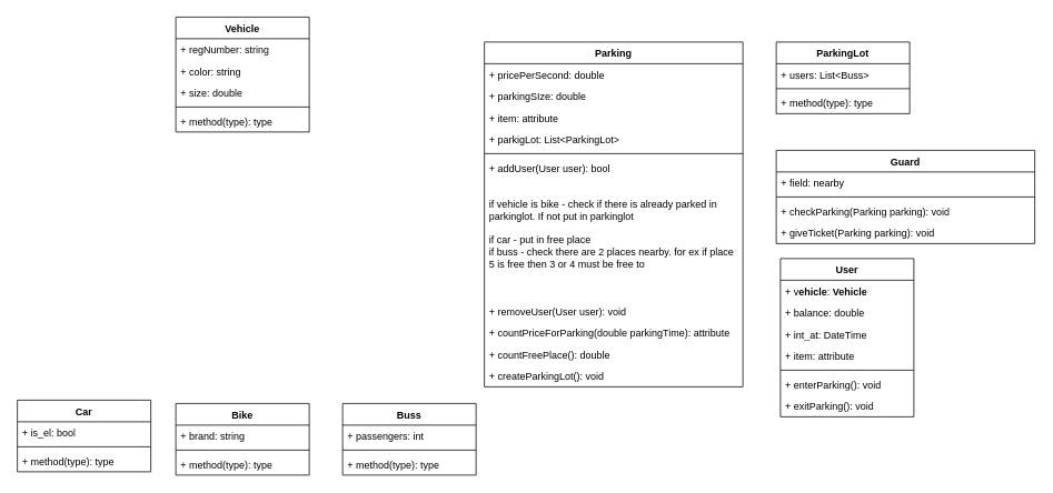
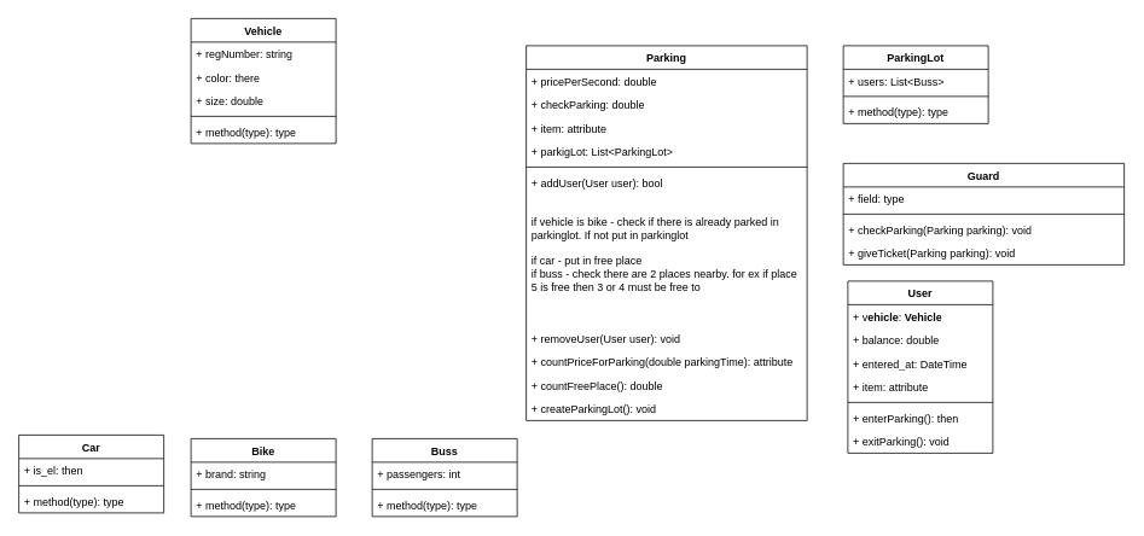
- <mxCell id="28" value="+ color: string" style="text;strokeColor=none;fillColor=none;align=left;verticalAlign=top;spacingLeft=4;spacingRight=4;overflow=hidden;rotatable=0;points=[[0,0.5],[1,0.5]];portConstraint=eastwest;whiteSpace=wrap;html=1;" parent="26" vertex="1"><mxGeometry y="52" width="160" height="26" as="geometry" /></mxCell>
+ <mxCell id="28" value="+ color: there" style="text;strokeColor=none;fillColor=none;align=left;verticalAlign=top;spacingLeft=4;spacingRight=4;overflow=hidden;rotatable=0;points=[[0,0.5],[1,0.5]];portConstraint=eastwest;whiteSpace=wrap;html=1;" parent="26" vertex="1"><mxGeometry y="52" width="160" height="26" as="geometry" /></mxCell>
- <mxCell id="4" value="+ parkingSIze: double" style="text;strokeColor=none;fillColor=none;align=left;verticalAlign=top;spacingLeft=4;spacingRight=4;overflow=hidden;rotatable=0;points=[[0,0.5],[1,0.5]];portConstraint=eastwest;whiteSpace=wrap;html=1;" parent="2" vertex="1"><mxGeometry y="52" width="310" height="26" as="geometry" /></mxCell>
+ <mxCell id="4" value="+ checkParking: double" style="text;strokeColor=none;fillColor=none;align=left;verticalAlign=top;spacingLeft=4;spacingRight=4;overflow=hidden;rotatable=0;points=[[0,0.5],[1,0.5]];portConstraint=eastwest;whiteSpace=wrap;html=1;" parent="2" vertex="1"><mxGeometry y="52" width="310" height="26" as="geometry" /></mxCell>
- <mxCell id="14" value="+ field: nearby" style="text;strokeColor=none;fillColor=none;align=left;verticalAlign=top;spacingLeft=4;spacingRight=4;overflow=hidden;rotatable=0;points=[[0,0.5],[1,0.5]];portConstraint=eastwest;whiteSpace=wrap;html=1;" parent="13" vertex="1"><mxGeometry y="26" width="310" height="26" as="geometry" /></mxCell>
+ <mxCell id="14" value="+ field: type" style="text;strokeColor=none;fillColor=none;align=left;verticalAlign=top;spacingLeft=4;spacingRight=4;overflow=hidden;rotatable=0;points=[[0,0.5],[1,0.5]];portConstraint=eastwest;whiteSpace=wrap;html=1;" parent="13" vertex="1"><mxGeometry y="26" width="310" height="26" as="geometry" /></mxCell>
- <mxCell id="21" value="+ int_at: DateTime" style="text;strokeColor=none;fillColor=none;align=left;verticalAlign=top;spacingLeft=4;spacingRight=4;overflow=hidden;rotatable=0;points=[[0,0.5],[1,0.5]];portConstraint=eastwest;whiteSpace=wrap;html=1;" parent="18" vertex="1"><mxGeometry y="78" width="160" height="26" as="geometry" /></mxCell>
+ <mxCell id="21" value="+ entered_at: DateTime" style="text;strokeColor=none;fillColor=none;align=left;verticalAlign=top;spacingLeft=4;spacingRight=4;overflow=hidden;rotatable=0;points=[[0,0.5],[1,0.5]];portConstraint=eastwest;whiteSpace=wrap;html=1;" parent="18" vertex="1"><mxGeometry y="78" width="160" height="26" as="geometry" /></mxCell>
- <mxCell id="24" value="+ enterParking(): void" style="text;strokeColor=none;fillColor=none;align=left;verticalAlign=top;spacingLeft=4;spacingRight=4;overflow=hidden;rotatable=0;points=[[0,0.5],[1,0.5]];portConstraint=eastwest;whiteSpace=wrap;html=1;" parent="18" vertex="1"><mxGeometry y="138" width="160" height="26" as="geometry" /></mxCell>
+ <mxCell id="24" value="+ enterParking(): then" style="text;strokeColor=none;fillColor=none;align=left;verticalAlign=top;spacingLeft=4;spacingRight=4;overflow=hidden;rotatable=0;points=[[0,0.5],[1,0.5]];portConstraint=eastwest;whiteSpace=wrap;html=1;" parent="18" vertex="1"><mxGeometry y="138" width="160" height="26" as="geometry" /></mxCell>
- <mxCell id="33" value="+ is_el: bool" style="text;strokeColor=none;fillColor=none;align=left;verticalAlign=top;spacingLeft=4;spacingRight=4;overflow=hidden;rotatable=0;points=[[0,0.5],[1,0.5]];portConstraint=eastwest;whiteSpace=wrap;html=1;" parent="32" vertex="1"><mxGeometry y="26" width="160" height="26" as="geometry" /></mxCell>
+ <mxCell id="33" value="+ is_el: then" style="text;strokeColor=none;fillColor=none;align=left;verticalAlign=top;spacingLeft=4;spacingRight=4;overflow=hidden;rotatable=0;points=[[0,0.5],[1,0.5]];portConstraint=eastwest;whiteSpace=wrap;html=1;" parent="32" vertex="1"><mxGeometry y="26" width="160" height="26" as="geometry" /></mxCell>
